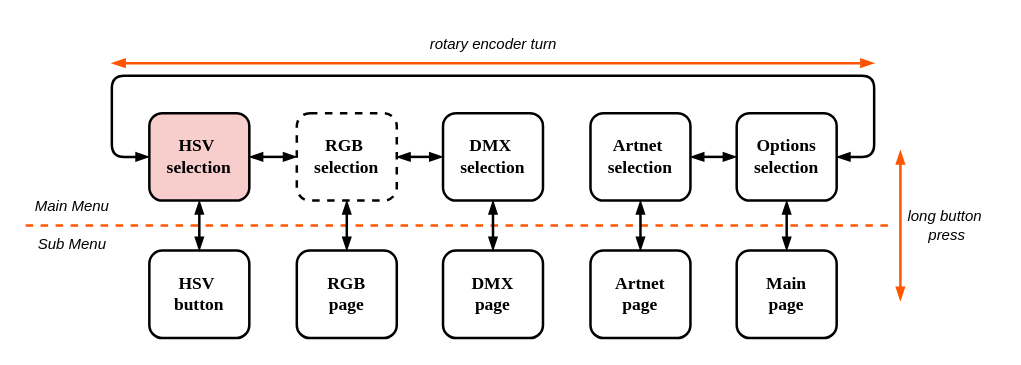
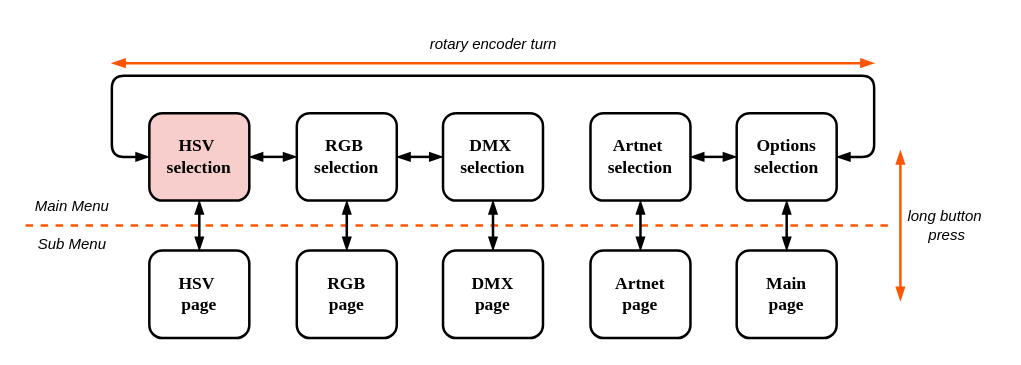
- <mxCell id="5" value="RGB&amp;nbsp;&lt;div&gt;selection&lt;/div&gt;" style="rounded=1;whiteSpace=wrap;html=1;strokeWidth=2;fontFamily=Times New Roman;fontSize=14;fontStyle=1;dashed=1;" vertex="1" parent="1"><mxGeometry x="237" y="90" width="80" height="70" as="geometry" /></mxCell>
+ <mxCell id="5" value="RGB&amp;nbsp;&lt;div&gt;selection&lt;/div&gt;" style="rounded=1;whiteSpace=wrap;html=1;strokeWidth=2;fontFamily=Times New Roman;fontSize=14;fontStyle=1" vertex="1" parent="1"><mxGeometry x="237" y="90" width="80" height="70" as="geometry" /></mxCell>
- <mxCell id="13" value="HSV&amp;nbsp;&lt;div&gt;button&lt;/div&gt;" style="rounded=1;whiteSpace=wrap;html=1;strokeWidth=2;fontFamily=Times New Roman;fontSize=14;fontStyle=1" vertex="1" parent="1"><mxGeometry x="119" y="200" width="80" height="70" as="geometry" /></mxCell>
+ <mxCell id="13" value="HSV&amp;nbsp;&lt;div&gt;page&lt;/div&gt;" style="rounded=1;whiteSpace=wrap;html=1;strokeWidth=2;fontFamily=Times New Roman;fontSize=14;fontStyle=1" vertex="1" parent="1"><mxGeometry x="119" y="200" width="80" height="70" as="geometry" /></mxCell>
